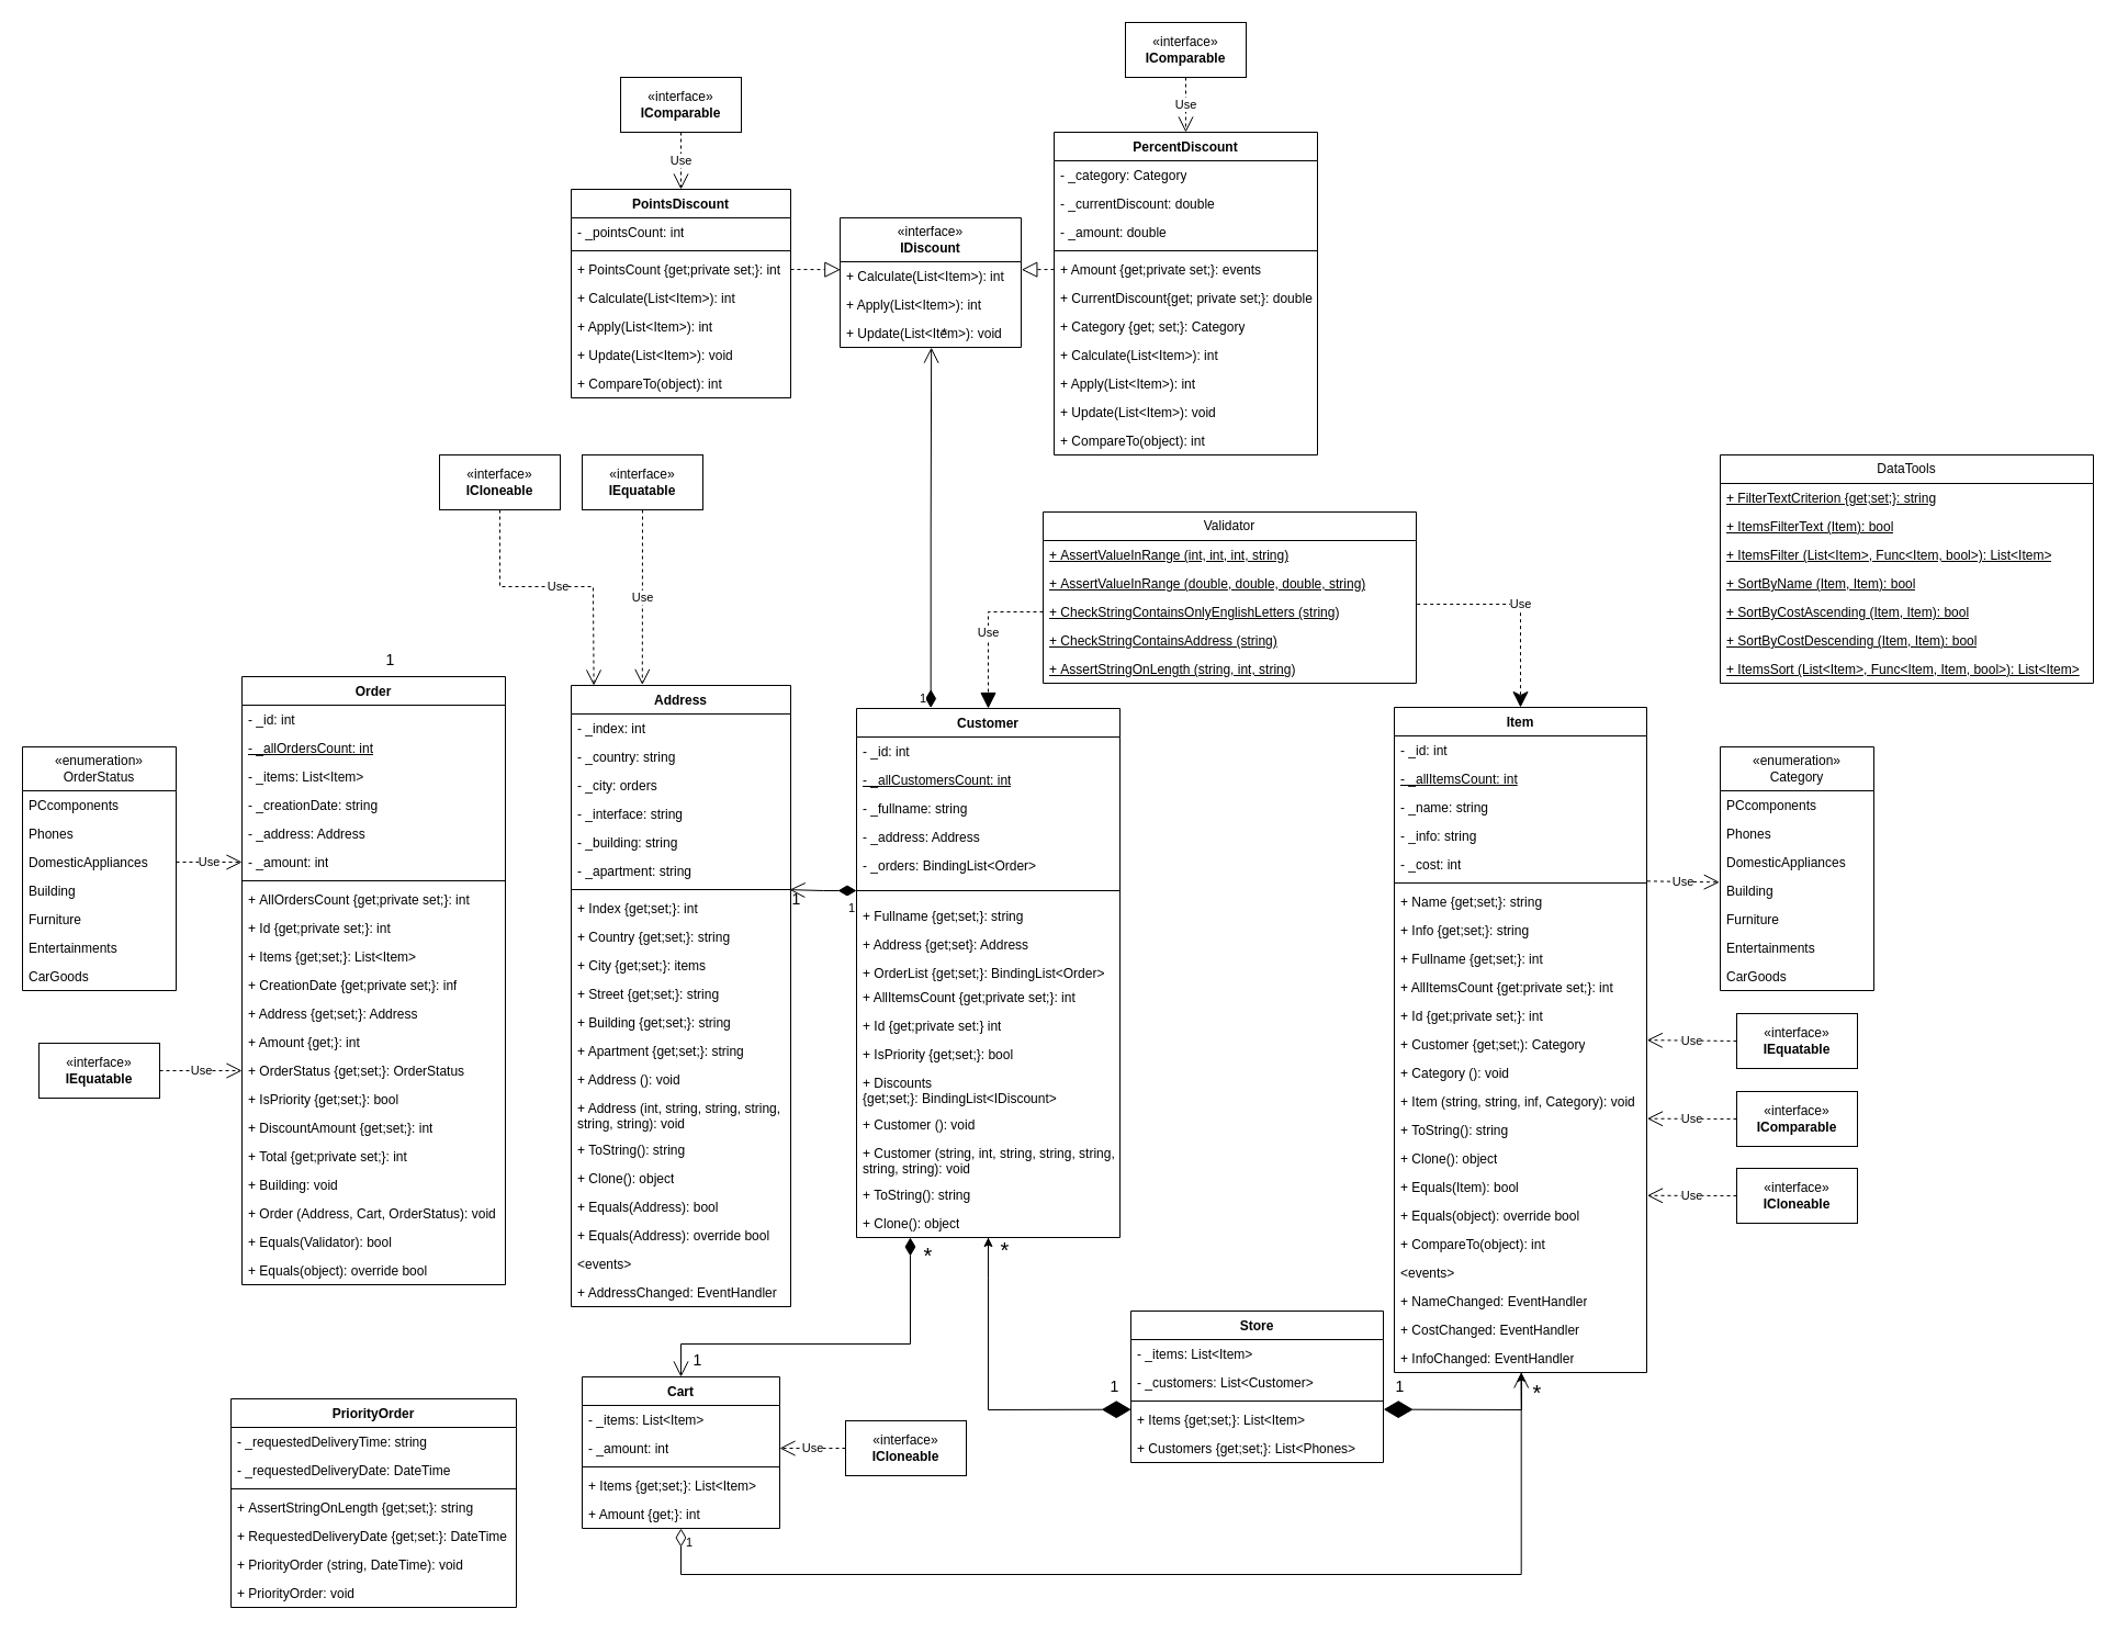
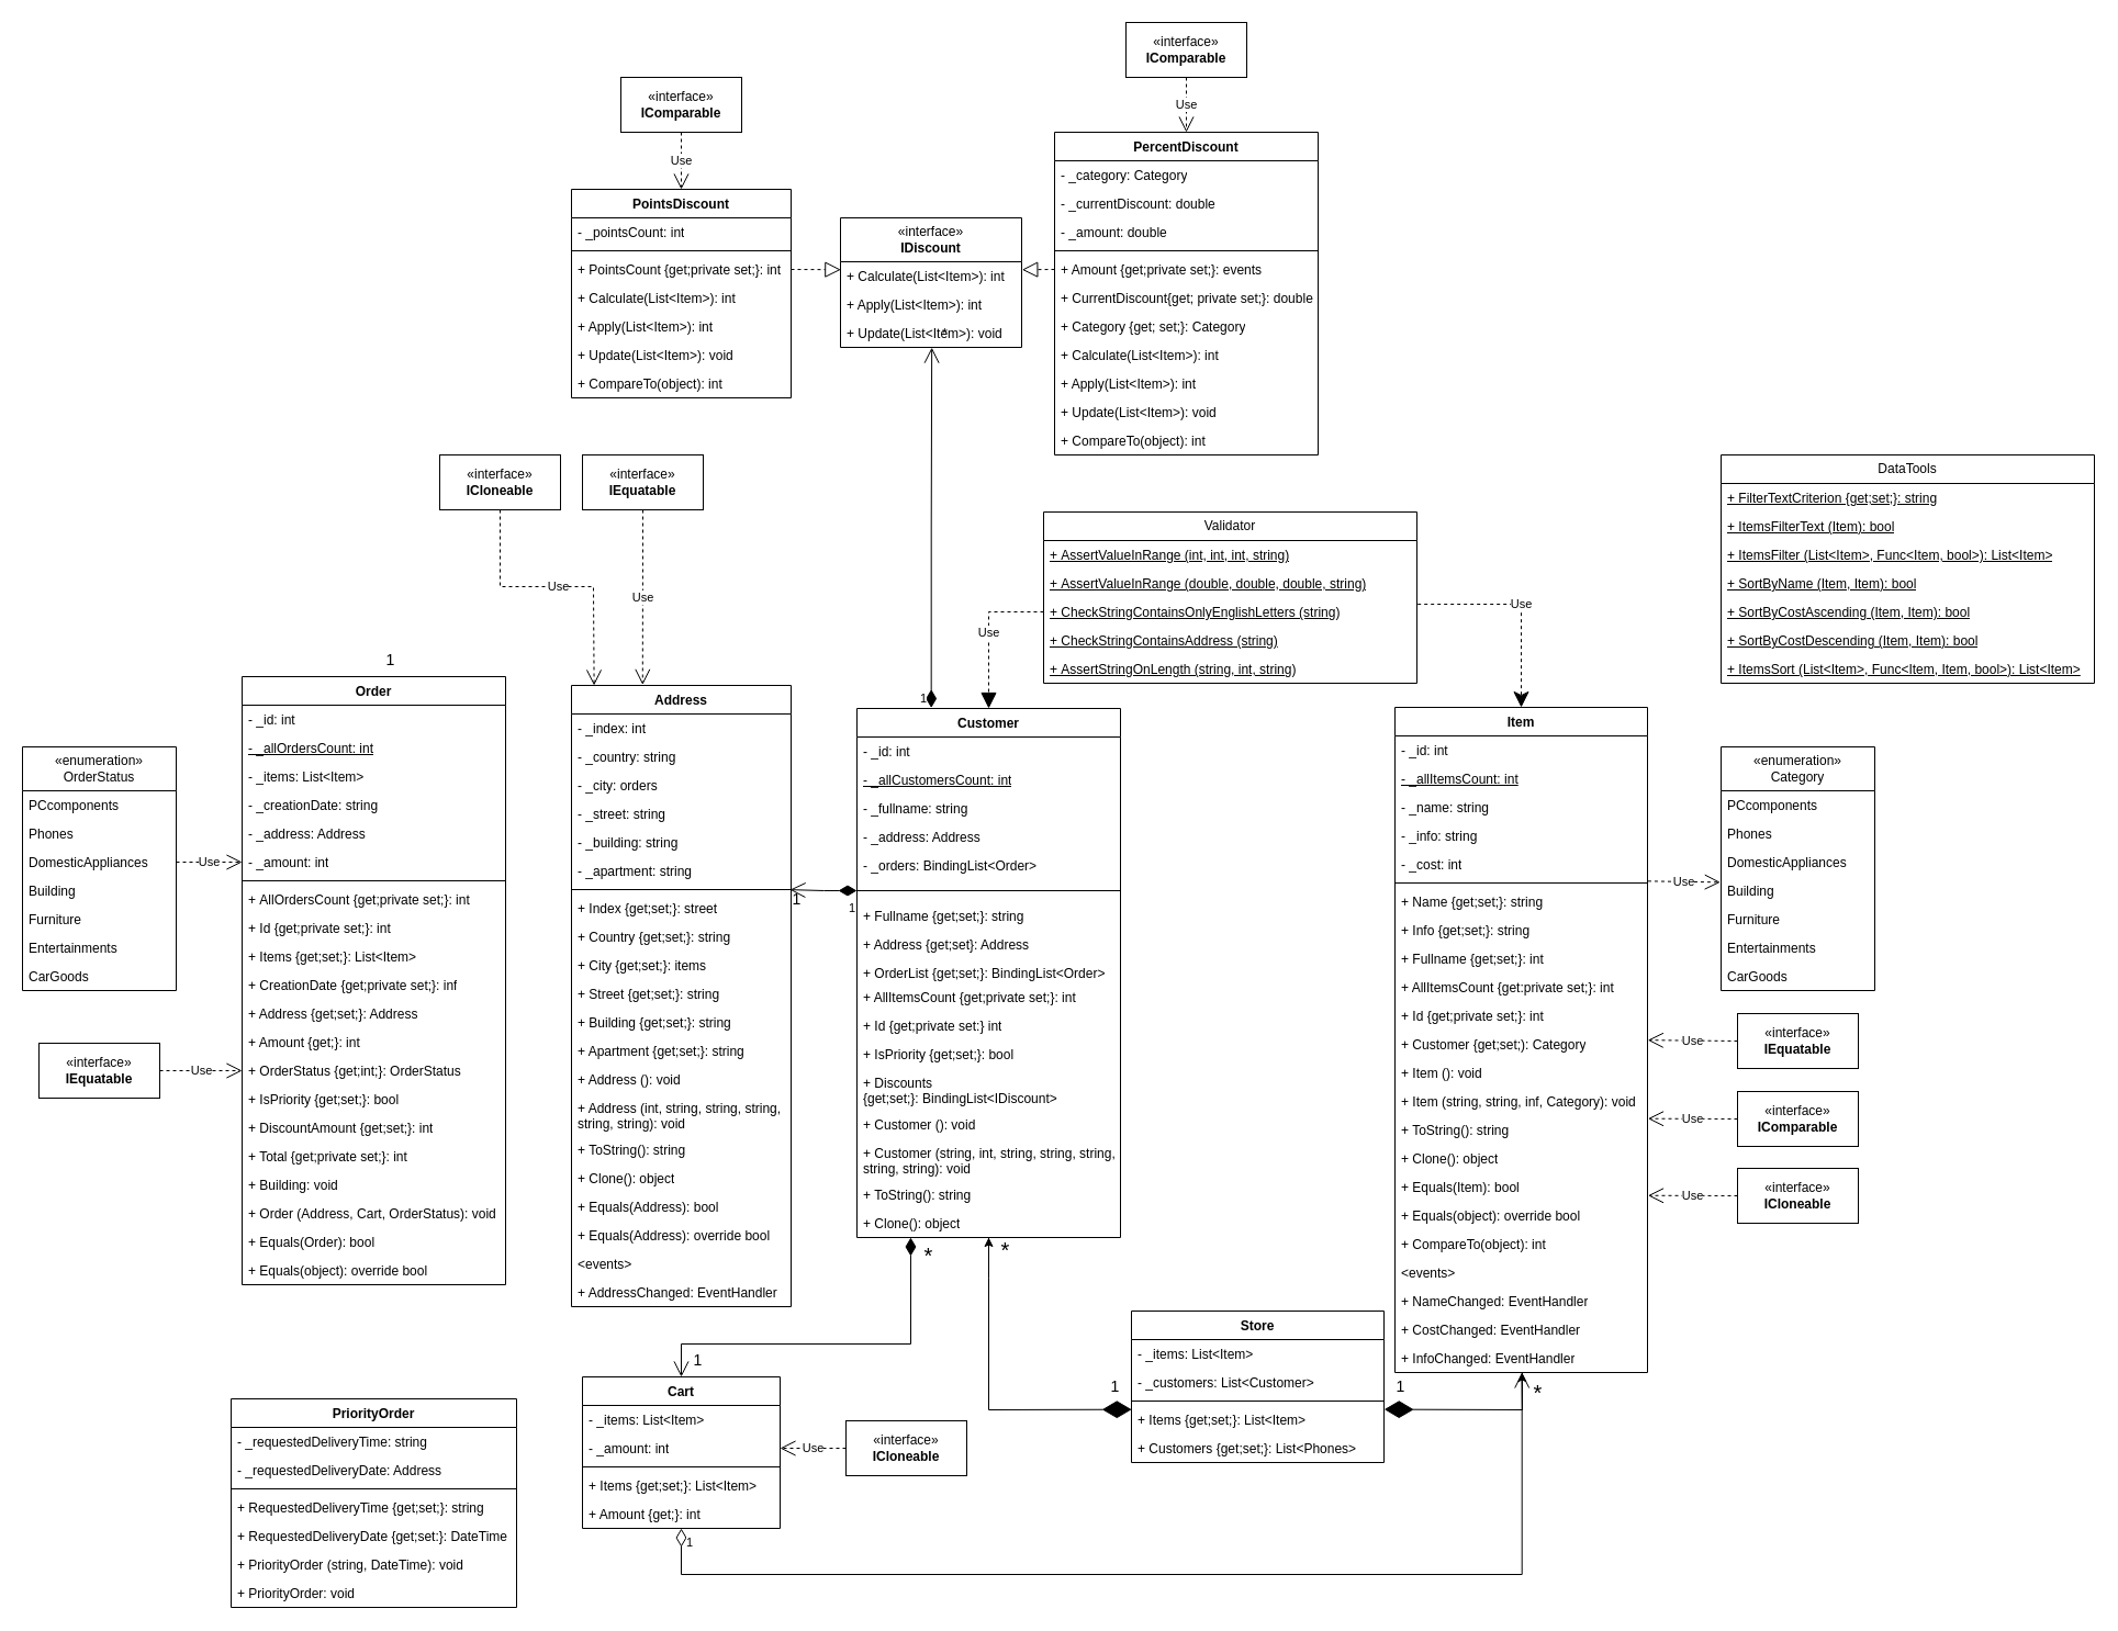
- <mxCell id="54" value="- _interface: string" style="text;strokeColor=none;fillColor=none;align=left;verticalAlign=top;spacingLeft=4;spacingRight=4;overflow=hidden;rotatable=0;points=[[0,0.5],[1,0.5]];portConstraint=eastwest;whiteSpace=wrap;html=1;" parent="50" vertex="1"><mxGeometry y="104" width="200" height="26" as="geometry" /></mxCell>
+ <mxCell id="54" value="- _street: string" style="text;strokeColor=none;fillColor=none;align=left;verticalAlign=top;spacingLeft=4;spacingRight=4;overflow=hidden;rotatable=0;points=[[0,0.5],[1,0.5]];portConstraint=eastwest;whiteSpace=wrap;html=1;" parent="50" vertex="1"><mxGeometry y="104" width="200" height="26" as="geometry" /></mxCell>
- <mxCell id="58" value="+ Index {get;set;}: int" style="text;strokeColor=none;fillColor=none;align=left;verticalAlign=top;spacingLeft=4;spacingRight=4;overflow=hidden;rotatable=0;points=[[0,0.5],[1,0.5]];portConstraint=eastwest;whiteSpace=wrap;html=1;" parent="50" vertex="1"><mxGeometry y="190" width="200" height="26" as="geometry" /></mxCell>
+ <mxCell id="58" value="+ Index {get;set;}: street" style="text;strokeColor=none;fillColor=none;align=left;verticalAlign=top;spacingLeft=4;spacingRight=4;overflow=hidden;rotatable=0;points=[[0,0.5],[1,0.5]];portConstraint=eastwest;whiteSpace=wrap;html=1;" parent="50" vertex="1"><mxGeometry y="190" width="200" height="26" as="geometry" /></mxCell>
- <mxCell id="119" value="+ OrderStatus {get;set;}: OrderStatus" style="text;strokeColor=none;fillColor=none;align=left;verticalAlign=top;spacingLeft=4;spacingRight=4;overflow=hidden;rotatable=0;points=[[0,0.5],[1,0.5]];portConstraint=eastwest;whiteSpace=wrap;html=1;" parent="105" vertex="1"><mxGeometry y="346" width="240" height="26" as="geometry" /></mxCell>
+ <mxCell id="119" value="+ OrderStatus {get;int;}: OrderStatus" style="text;strokeColor=none;fillColor=none;align=left;verticalAlign=top;spacingLeft=4;spacingRight=4;overflow=hidden;rotatable=0;points=[[0,0.5],[1,0.5]];portConstraint=eastwest;whiteSpace=wrap;html=1;" parent="105" vertex="1"><mxGeometry y="346" width="240" height="26" as="geometry" /></mxCell>
- <mxCell id="21" value="+ Category (): void" style="text;strokeColor=none;fillColor=none;align=left;verticalAlign=top;spacingLeft=4;spacingRight=4;overflow=hidden;rotatable=0;points=[[0,0.5],[1,0.5]];portConstraint=eastwest;whiteSpace=wrap;html=1;" parent="8" vertex="1"><mxGeometry y="320" width="230" height="26" as="geometry" /></mxCell>
+ <mxCell id="21" value="+ Item (): void" style="text;strokeColor=none;fillColor=none;align=left;verticalAlign=top;spacingLeft=4;spacingRight=4;overflow=hidden;rotatable=0;points=[[0,0.5],[1,0.5]];portConstraint=eastwest;whiteSpace=wrap;html=1;" parent="8" vertex="1"><mxGeometry y="320" width="230" height="26" as="geometry" /></mxCell>
- <mxCell id="125" value="+ Equals(Validator): bool" style="text;strokeColor=none;fillColor=none;align=left;verticalAlign=top;spacingLeft=4;spacingRight=4;overflow=hidden;rotatable=0;points=[[0,0.5],[1,0.5]];portConstraint=eastwest;whiteSpace=wrap;html=1;" parent="105" vertex="1"><mxGeometry y="502" width="240" height="26" as="geometry" /></mxCell>
+ <mxCell id="125" value="+ Equals(Order): bool" style="text;strokeColor=none;fillColor=none;align=left;verticalAlign=top;spacingLeft=4;spacingRight=4;overflow=hidden;rotatable=0;points=[[0,0.5],[1,0.5]];portConstraint=eastwest;whiteSpace=wrap;html=1;" parent="105" vertex="1"><mxGeometry y="502" width="240" height="26" as="geometry" /></mxCell>
- <mxCell id="143" value="-&amp;nbsp;_requestedDeliveryDate: DateTime" style="text;strokeColor=none;fillColor=none;align=left;verticalAlign=top;spacingLeft=4;spacingRight=4;overflow=hidden;rotatable=0;points=[[0,0.5],[1,0.5]];portConstraint=eastwest;whiteSpace=wrap;html=1;" parent="141" vertex="1"><mxGeometry y="52" width="260" height="26" as="geometry" /></mxCell>
+ <mxCell id="143" value="-&amp;nbsp;_requestedDeliveryDate: Address" style="text;strokeColor=none;fillColor=none;align=left;verticalAlign=top;spacingLeft=4;spacingRight=4;overflow=hidden;rotatable=0;points=[[0,0.5],[1,0.5]];portConstraint=eastwest;whiteSpace=wrap;html=1;" parent="141" vertex="1"><mxGeometry y="52" width="260" height="26" as="geometry" /></mxCell>
- <mxCell id="145" value="+&amp;nbsp;AssertStringOnLength {get;set;}: string" style="text;strokeColor=none;fillColor=none;align=left;verticalAlign=top;spacingLeft=4;spacingRight=4;overflow=hidden;rotatable=0;points=[[0,0.5],[1,0.5]];portConstraint=eastwest;whiteSpace=wrap;html=1;" parent="141" vertex="1"><mxGeometry y="86" width="260" height="26" as="geometry" /></mxCell>
+ <mxCell id="145" value="+&amp;nbsp;RequestedDeliveryTime {get;set;}: string" style="text;strokeColor=none;fillColor=none;align=left;verticalAlign=top;spacingLeft=4;spacingRight=4;overflow=hidden;rotatable=0;points=[[0,0.5],[1,0.5]];portConstraint=eastwest;whiteSpace=wrap;html=1;" parent="141" vertex="1"><mxGeometry y="86" width="260" height="26" as="geometry" /></mxCell>
